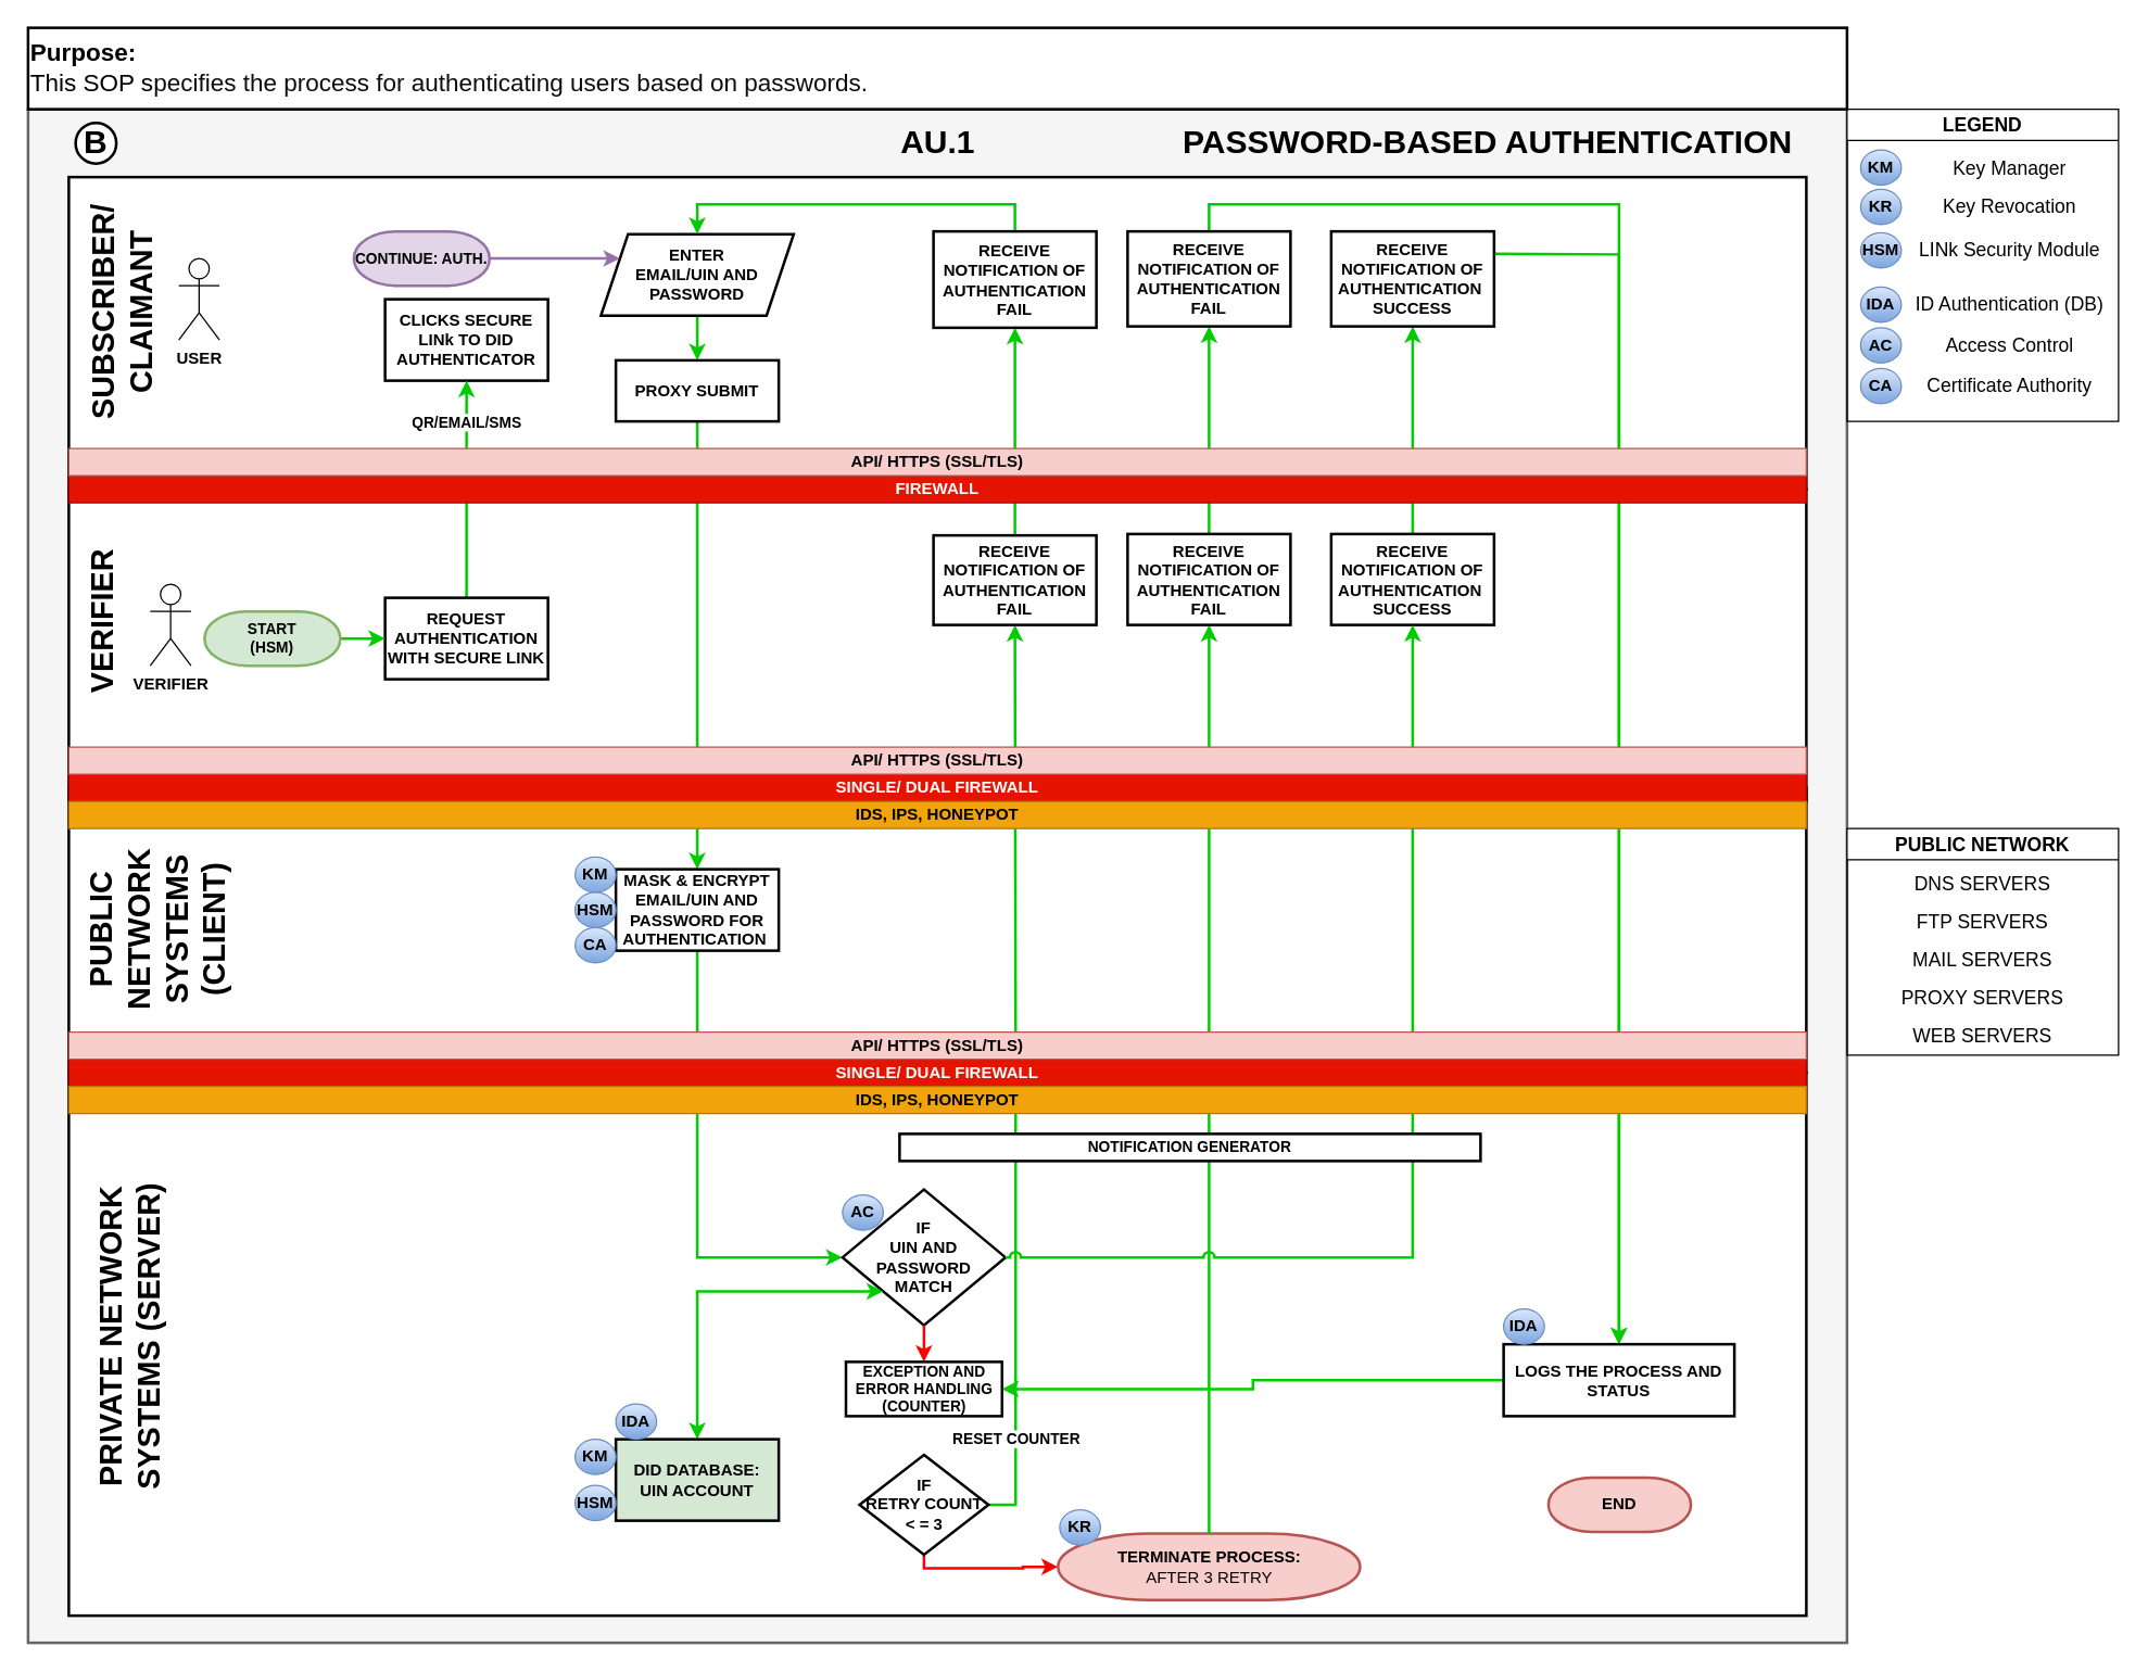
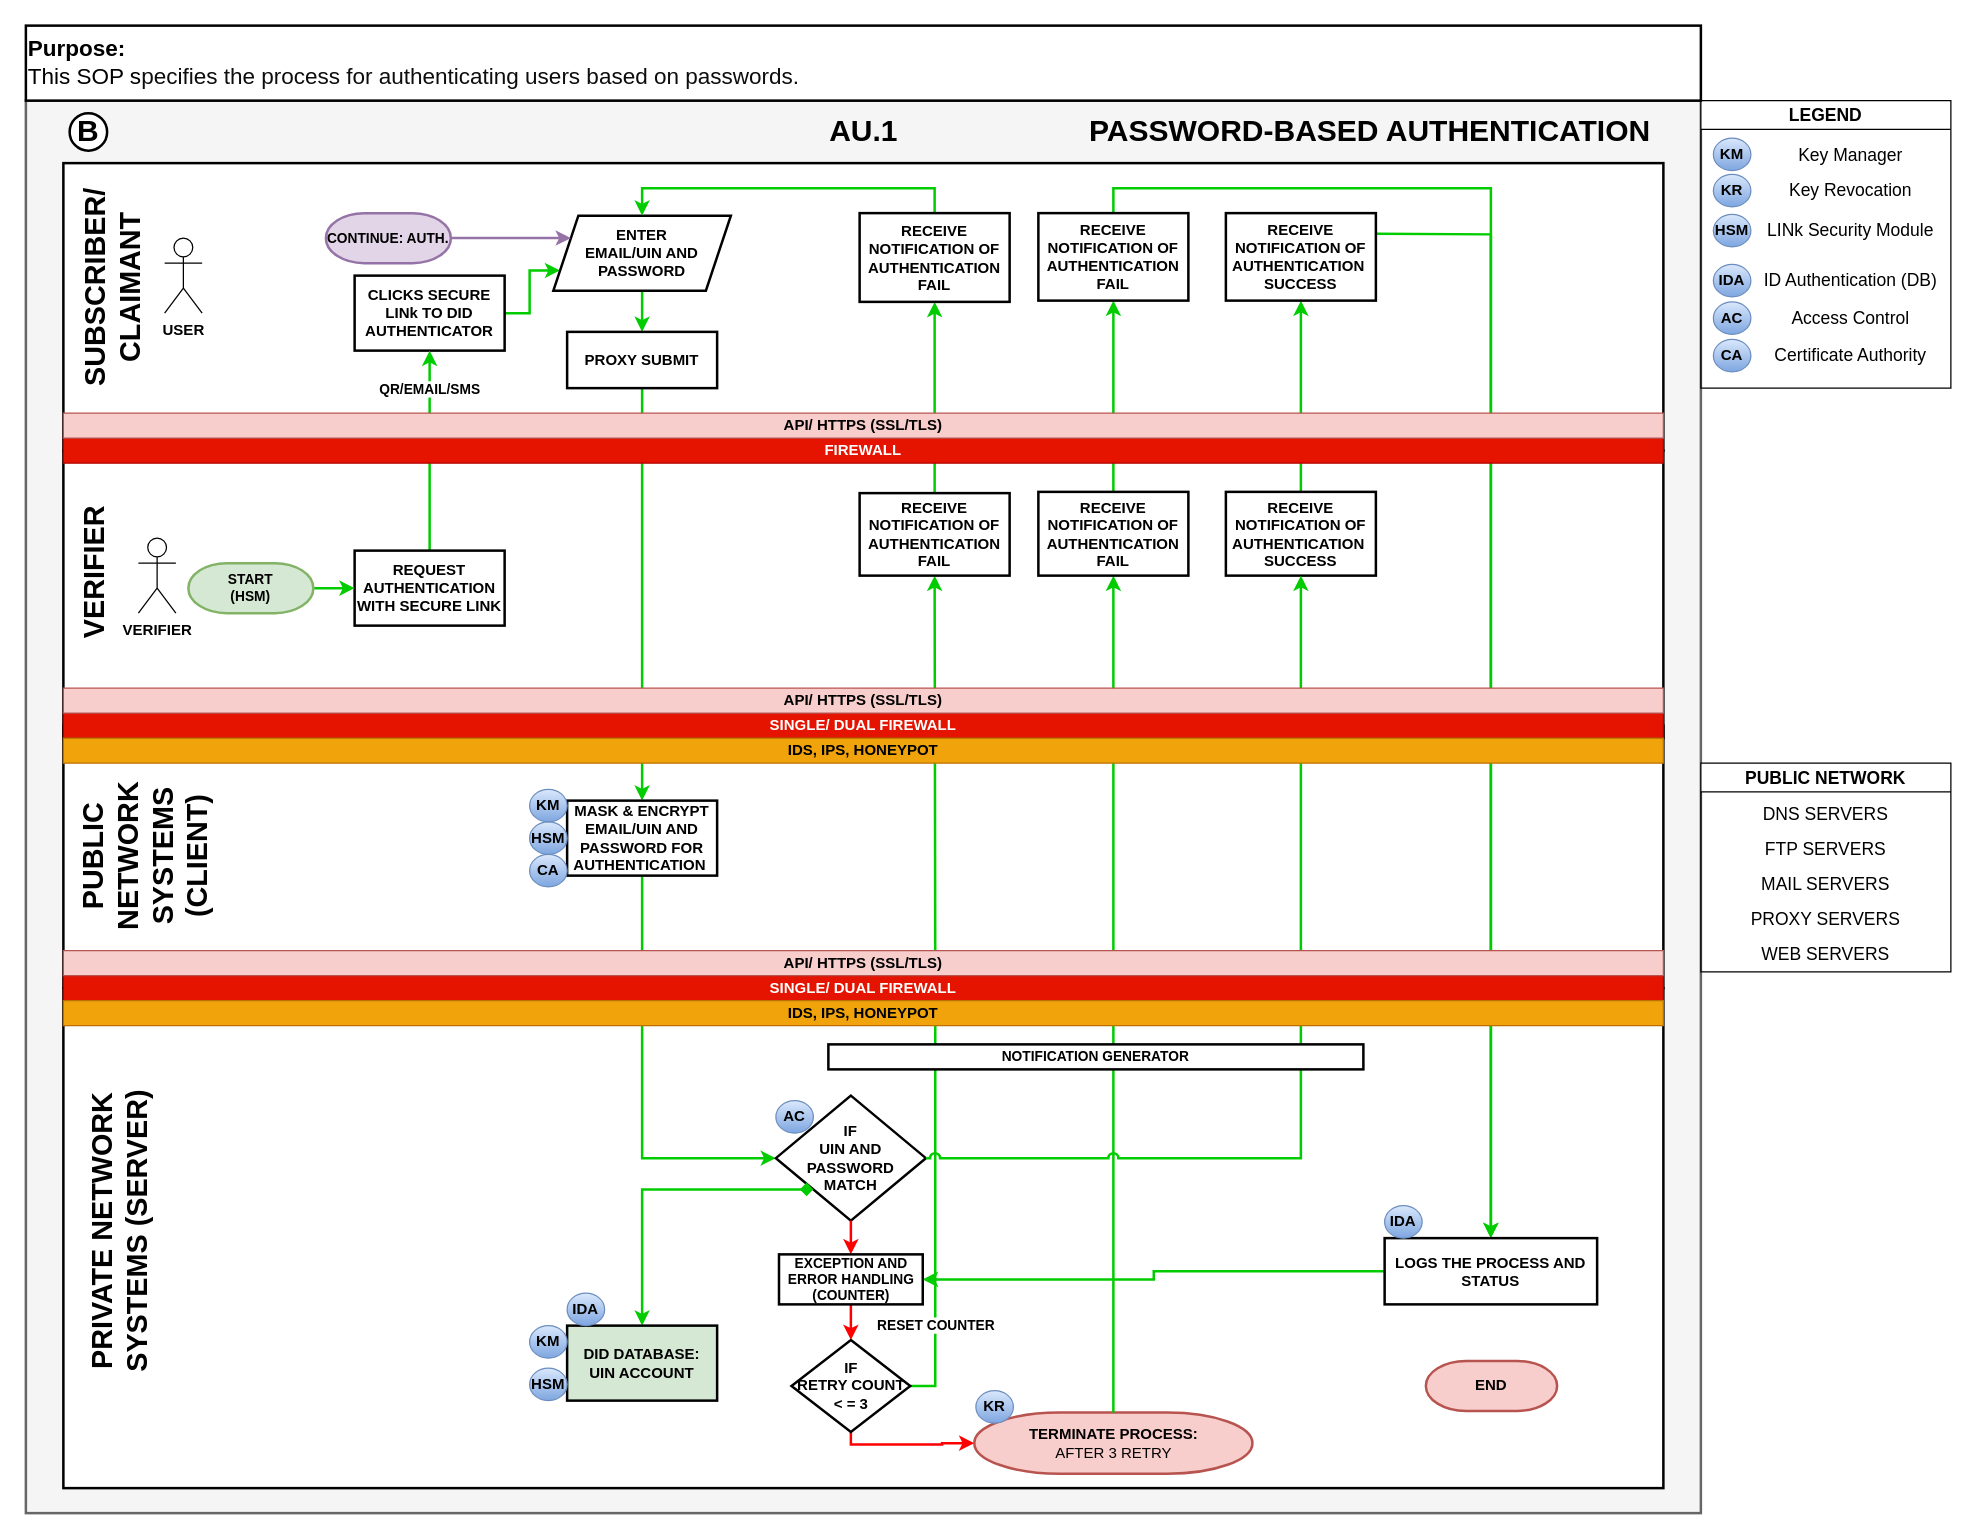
+ <mxCell id="7" style="edgeStyle=orthogonalEdgeStyle;rounded=0;orthogonalLoop=1;jettySize=auto;html=1;exitX=1;exitY=0.5;exitDx=0;exitDy=0;strokeColor=#00CC00;strokeWidth=2;fontStyle=1;entryX=0;entryY=0.75;entryDx=0;entryDy=0;" parent="1" source="8" target="12" edge="1"><mxGeometry relative="1" as="geometry" /></mxCell>
- <mxCell id="21" style="edgeStyle=orthogonalEdgeStyle;rounded=0;orthogonalLoop=1;jettySize=auto;html=1;exitX=0.5;exitY=0;exitDx=0;exitDy=0;entryX=0;entryY=1;entryDx=0;entryDy=0;strokeColor=#00CC00;strokeWidth=2;fontStyle=1;startArrow=classic;startFill=1;" parent="1" source="64" target="18" edge="1"><mxGeometry relative="1" as="geometry"><Array as="points"><mxPoint x="513" y="951" /></Array></mxGeometry></mxCell>
+ <mxCell id="21" style="edgeStyle=orthogonalEdgeStyle;rounded=0;orthogonalLoop=1;jettySize=auto;html=1;exitX=0.5;exitY=0;exitDx=0;exitDy=0;entryX=0;entryY=1;entryDx=0;entryDy=0;strokeColor=#00CC00;strokeWidth=2;fontStyle=1;startArrow=classic;startFill=1;endArrow=diamond;" parent="1" source="64" target="18" edge="1"><mxGeometry relative="1" as="geometry"><Array as="points"><mxPoint x="513" y="951" /></Array></mxGeometry></mxCell>
+ <mxCell id="17" style="edgeStyle=orthogonalEdgeStyle;rounded=0;orthogonalLoop=1;jettySize=auto;html=1;exitX=0.5;exitY=1;exitDx=0;exitDy=0;entryX=0.5;entryY=0;entryDx=0;entryDy=0;strokeColor=#FF0000;strokeWidth=2;fontStyle=1;" parent="1" source="87" target="45" edge="1"><mxGeometry relative="1" as="geometry" /></mxCell>
